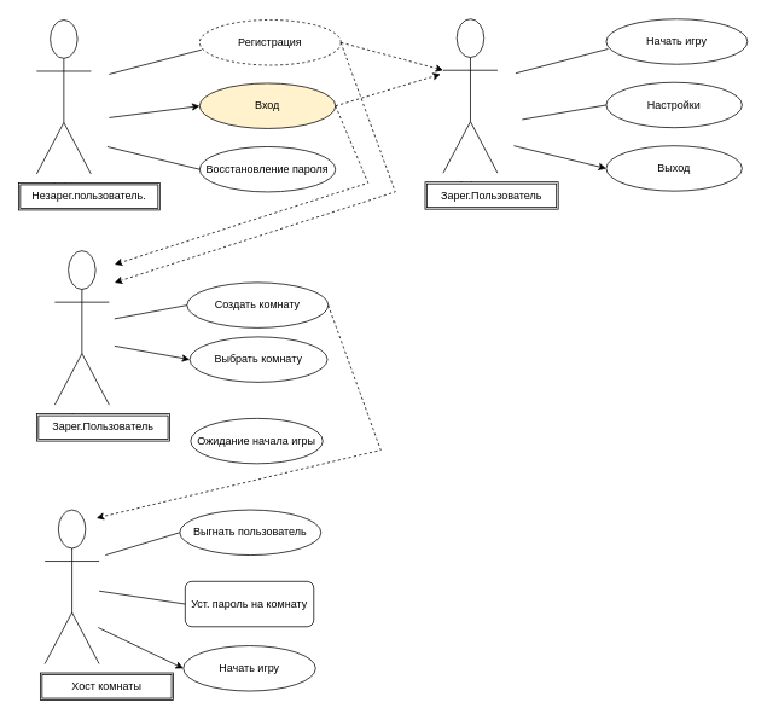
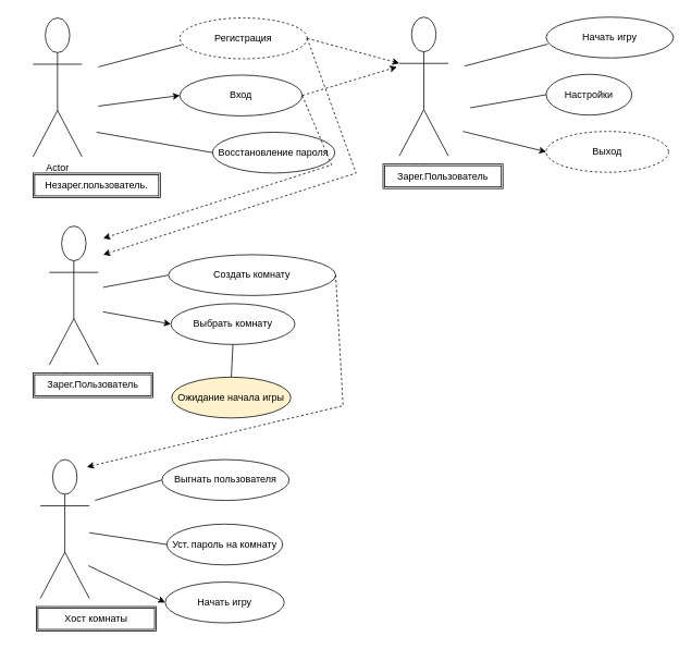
- <mxCell id="4" value="Вход" style="ellipse;whiteSpace=wrap;html=1;fillColor=#fff2cc;" parent="1" vertex="1"><mxGeometry x="220" y="91" width="150" height="50" as="geometry" /></mxCell>
+ <mxCell id="4" value="Вход" style="ellipse;whiteSpace=wrap;html=1;" parent="1" vertex="1"><mxGeometry x="220" y="91" width="150" height="50" as="geometry" /></mxCell>
- <mxCell id="12" value="Настройки" style="ellipse;whiteSpace=wrap;html=1;" parent="1" vertex="1"><mxGeometry x="669" y="90" width="150" height="50" as="geometry" /></mxCell>
+ <mxCell id="12" value="Настройки" style="ellipse;whiteSpace=wrap;html=1;" parent="1" vertex="1"><mxGeometry x="669" y="90" width="105" height="50" as="geometry" /></mxCell>
- <mxCell id="13" value="Выход" style="ellipse;whiteSpace=wrap;html=1;" parent="1" vertex="1"><mxGeometry x="669" y="160" width="150" height="50" as="geometry" /></mxCell>
+ <mxCell id="13" value="Выход" style="ellipse;whiteSpace=wrap;html=1;dashed=1;" parent="1" vertex="1"><mxGeometry x="669" y="160" width="150" height="50" as="geometry" /></mxCell>
- <mxCell id="5" value="Восстановление пароля" style="ellipse;whiteSpace=wrap;html=1;" parent="1" vertex="1"><mxGeometry x="220" y="161" width="150" height="50" as="geometry" /></mxCell>
+ <mxCell id="5" value="Восстановление пароля" style="ellipse;whiteSpace=wrap;html=1;" parent="1" vertex="1"><mxGeometry x="260" y="161" width="150" height="50" as="geometry" /></mxCell>
- <mxCell id="9" value="Незарег.пользователь." style="shape=ext;double=1;rounded=0;whiteSpace=wrap;html=1;" parent="1" vertex="1"><mxGeometry x="20" y="201" width="156" height="30" as="geometry" /></mxCell>
+ <mxCell id="9" value="Незарег.пользователь." style="shape=ext;double=1;rounded=0;whiteSpace=wrap;html=1;" parent="1" vertex="1"><mxGeometry x="40" y="211" width="156" height="30" as="geometry" /></mxCell>
- <mxCell id="20" value="Создать комнату" style="ellipse;whiteSpace=wrap;html=1;" parent="1" vertex="1"><mxGeometry x="206" y="311" width="156" height="50" as="geometry" /></mxCell>
+ <mxCell id="20" value="Создать комнату" style="ellipse;whiteSpace=wrap;html=1;" parent="1" vertex="1"><mxGeometry x="206" y="311" width="205" height="50" as="geometry" /></mxCell>
+ <mxCell id="24" value="" style="endArrow=none;html=1;rounded=0;exitX=0.5;exitY=1;exitDx=0;exitDy=0;entryX=0.5;entryY=0;entryDx=0;entryDy=0;endFill=0;" parent="1" source="22" target="23" edge="1"><mxGeometry width="50" height="50" relative="1" as="geometry"><mxPoint x="346" y="461" as="sourcePoint" /><mxPoint x="396" y="411" as="targetPoint" /></mxGeometry></mxCell>
- <mxCell id="23" value="Ожидание начала игры" style="ellipse;whiteSpace=wrap;html=1;" parent="1" vertex="1"><mxGeometry x="210" y="461" width="146" height="50" as="geometry" /></mxCell>
+ <mxCell id="23" value="Ожидание начала игры" style="ellipse;whiteSpace=wrap;html=1;fillColor=#fff2cc;" parent="1" vertex="1"><mxGeometry x="210" y="461" width="146" height="50" as="geometry" /></mxCell>
- <mxCell id="27" value="Выгнать пользователь" style="ellipse;whiteSpace=wrap;html=1;" parent="1" vertex="1"><mxGeometry x="198" y="562" width="156" height="50" as="geometry" /></mxCell>
+ <mxCell id="27" value="Выгнать пользователя" style="ellipse;whiteSpace=wrap;html=1;" parent="1" vertex="1"><mxGeometry x="198" y="562" width="156" height="50" as="geometry" /></mxCell>
- <mxCell id="28" value="Уст. пароль на комнату" style="whiteSpace=wrap;html=1;rounded=1;" parent="1" vertex="1"><mxGeometry x="204" y="641" width="142" height="50" as="geometry" /></mxCell>
+ <mxCell id="28" value="Уст. пароль на комнату" style="ellipse;whiteSpace=wrap;html=1;" parent="1" vertex="1"><mxGeometry x="204" y="641" width="142" height="50" as="geometry" /></mxCell>
